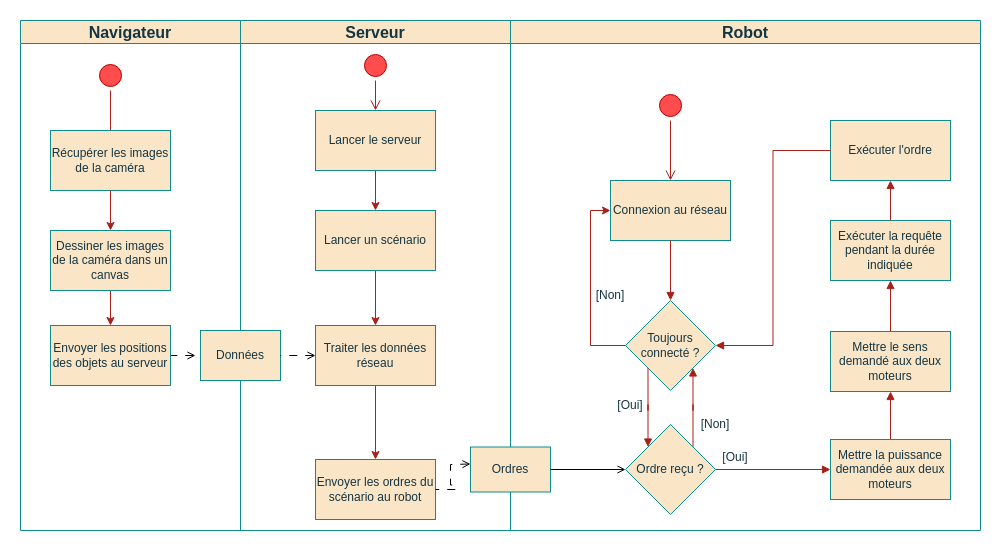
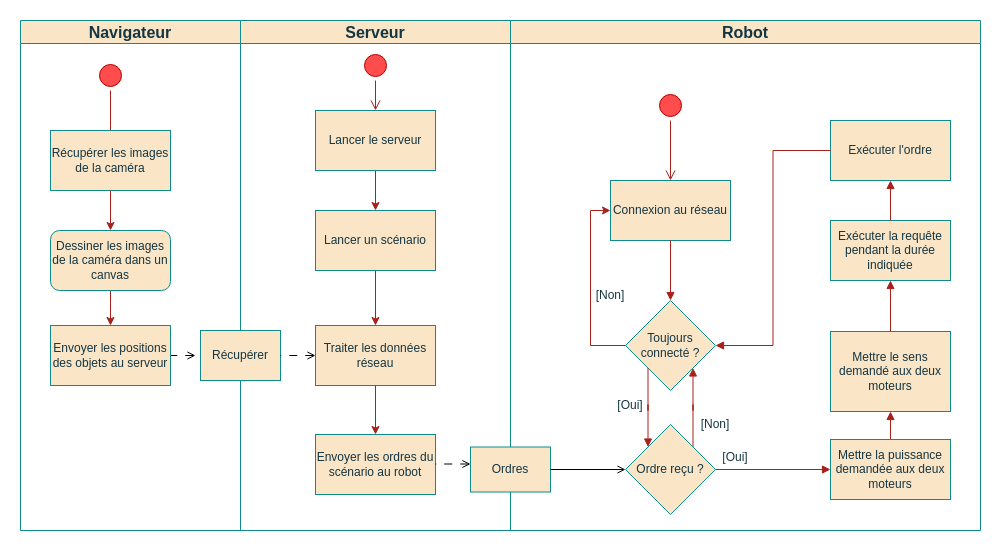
- <mxCell id="10" value="Dessiner les images de la caméra dans un canvas" style="rounded=0;whiteSpace=wrap;html=1;labelBackgroundColor=none;fillColor=#FAE5C7;strokeColor=#0F8B8D;fontColor=#143642;" vertex="1" parent="2"><mxGeometry x="30" y="210" width="120" height="60" as="geometry" /></mxCell>
+ <mxCell id="10" value="Dessiner les images de la caméra dans un canvas" style="whiteSpace=wrap;html=1;labelBackgroundColor=none;fillColor=#FAE5C7;strokeColor=#0F8B8D;fontColor=#143642;rounded=1;" vertex="1" parent="2"><mxGeometry x="30" y="210" width="120" height="60" as="geometry" /></mxCell>
- <mxCell id="22" value="Données" style="html=1;whiteSpace=wrap;rounded=0;labelBackgroundColor=none;fillColor=#FAE5C7;strokeColor=#0F8B8D;fontColor=#143642;" vertex="1" parent="11"><mxGeometry x="-40" y="310" width="80" height="50" as="geometry" /></mxCell>
+ <mxCell id="22" value="Récupérer" style="html=1;whiteSpace=wrap;rounded=0;labelBackgroundColor=none;fillColor=#FAE5C7;strokeColor=#0F8B8D;fontColor=#143642;" vertex="1" parent="11"><mxGeometry x="-40" y="310" width="80" height="50" as="geometry" /></mxCell>
- <mxCell id="40" value="Mettre le sens demandé aux deux moteurs" style="rounded=0;whiteSpace=wrap;html=1;labelBackgroundColor=none;fillColor=#FAE5C7;strokeColor=#0F8B8D;fontColor=#143642;" vertex="1" parent="23"><mxGeometry x="320" y="311" width="120" height="60" as="geometry" /></mxCell>
+ <mxCell id="40" value="Mettre le sens demandé aux deux moteurs" style="rounded=0;whiteSpace=wrap;html=1;labelBackgroundColor=none;fillColor=#FAE5C7;strokeColor=#0F8B8D;fontColor=#143642;" vertex="1" parent="23"><mxGeometry x="320" y="311" width="120" height="80" as="geometry" /></mxCell>
- <mxCell id="18" value="Envoyer les ordres du scénario au robot" style="whiteSpace=wrap;html=1;rounded=0;labelBackgroundColor=none;fillColor=#FAE5C7;strokeColor=#0F8B8D;fontColor=#143642;" vertex="1" parent="11"><mxGeometry x="75" y="439" width="120" height="60" as="geometry" /></mxCell>
+ <mxCell id="18" value="Envoyer les ordres du scénario au robot" style="whiteSpace=wrap;html=1;rounded=0;labelBackgroundColor=none;fillColor=#FAE5C7;strokeColor=#0F8B8D;fontColor=#143642;" vertex="1" parent="11"><mxGeometry x="75" y="414" width="120" height="60" as="geometry" /></mxCell>
